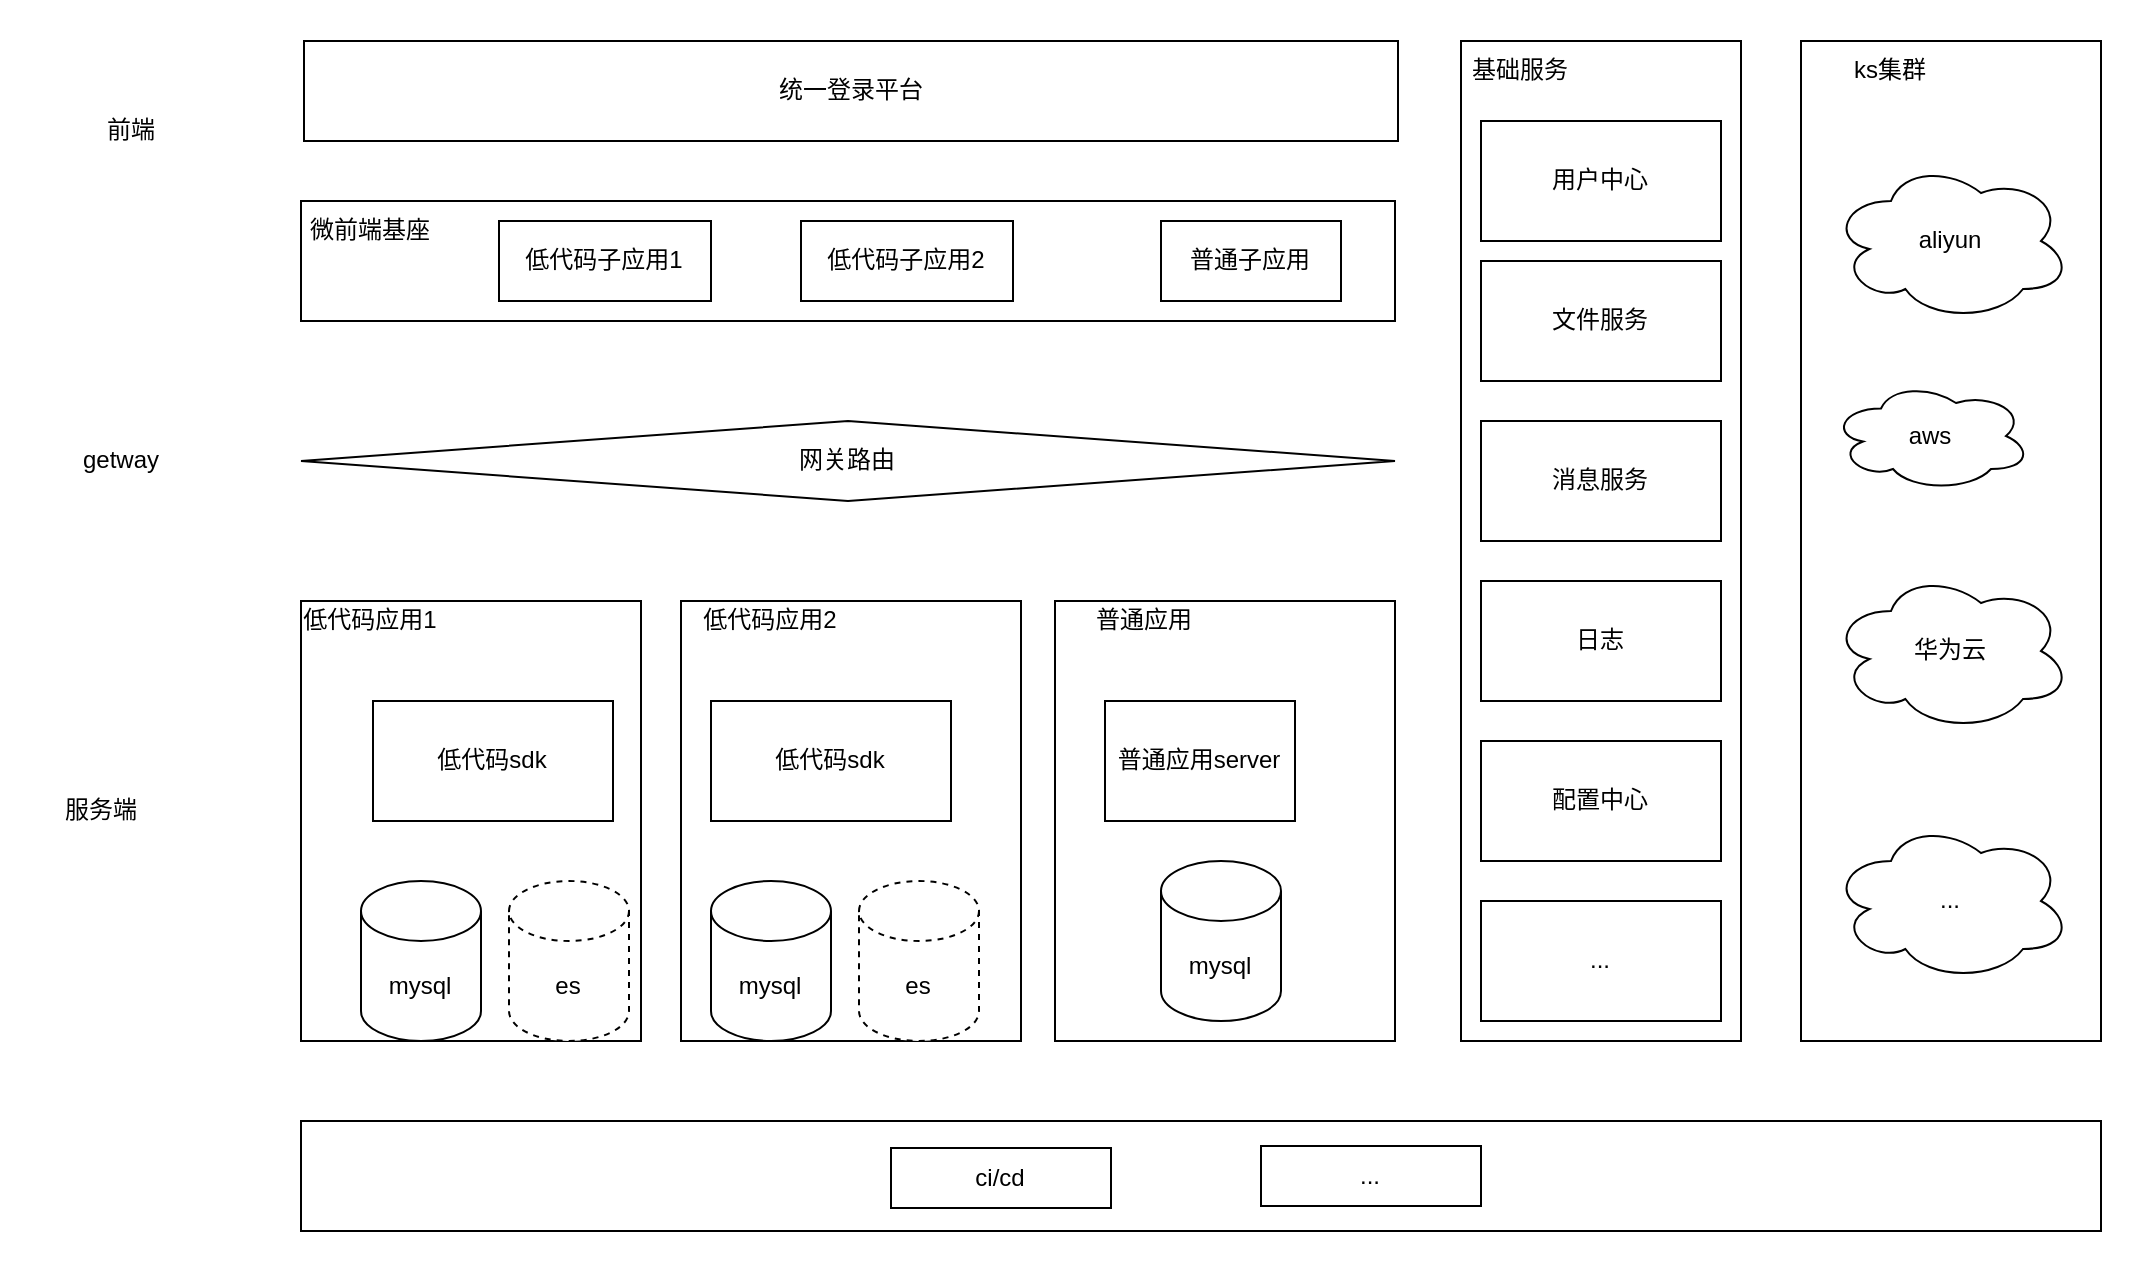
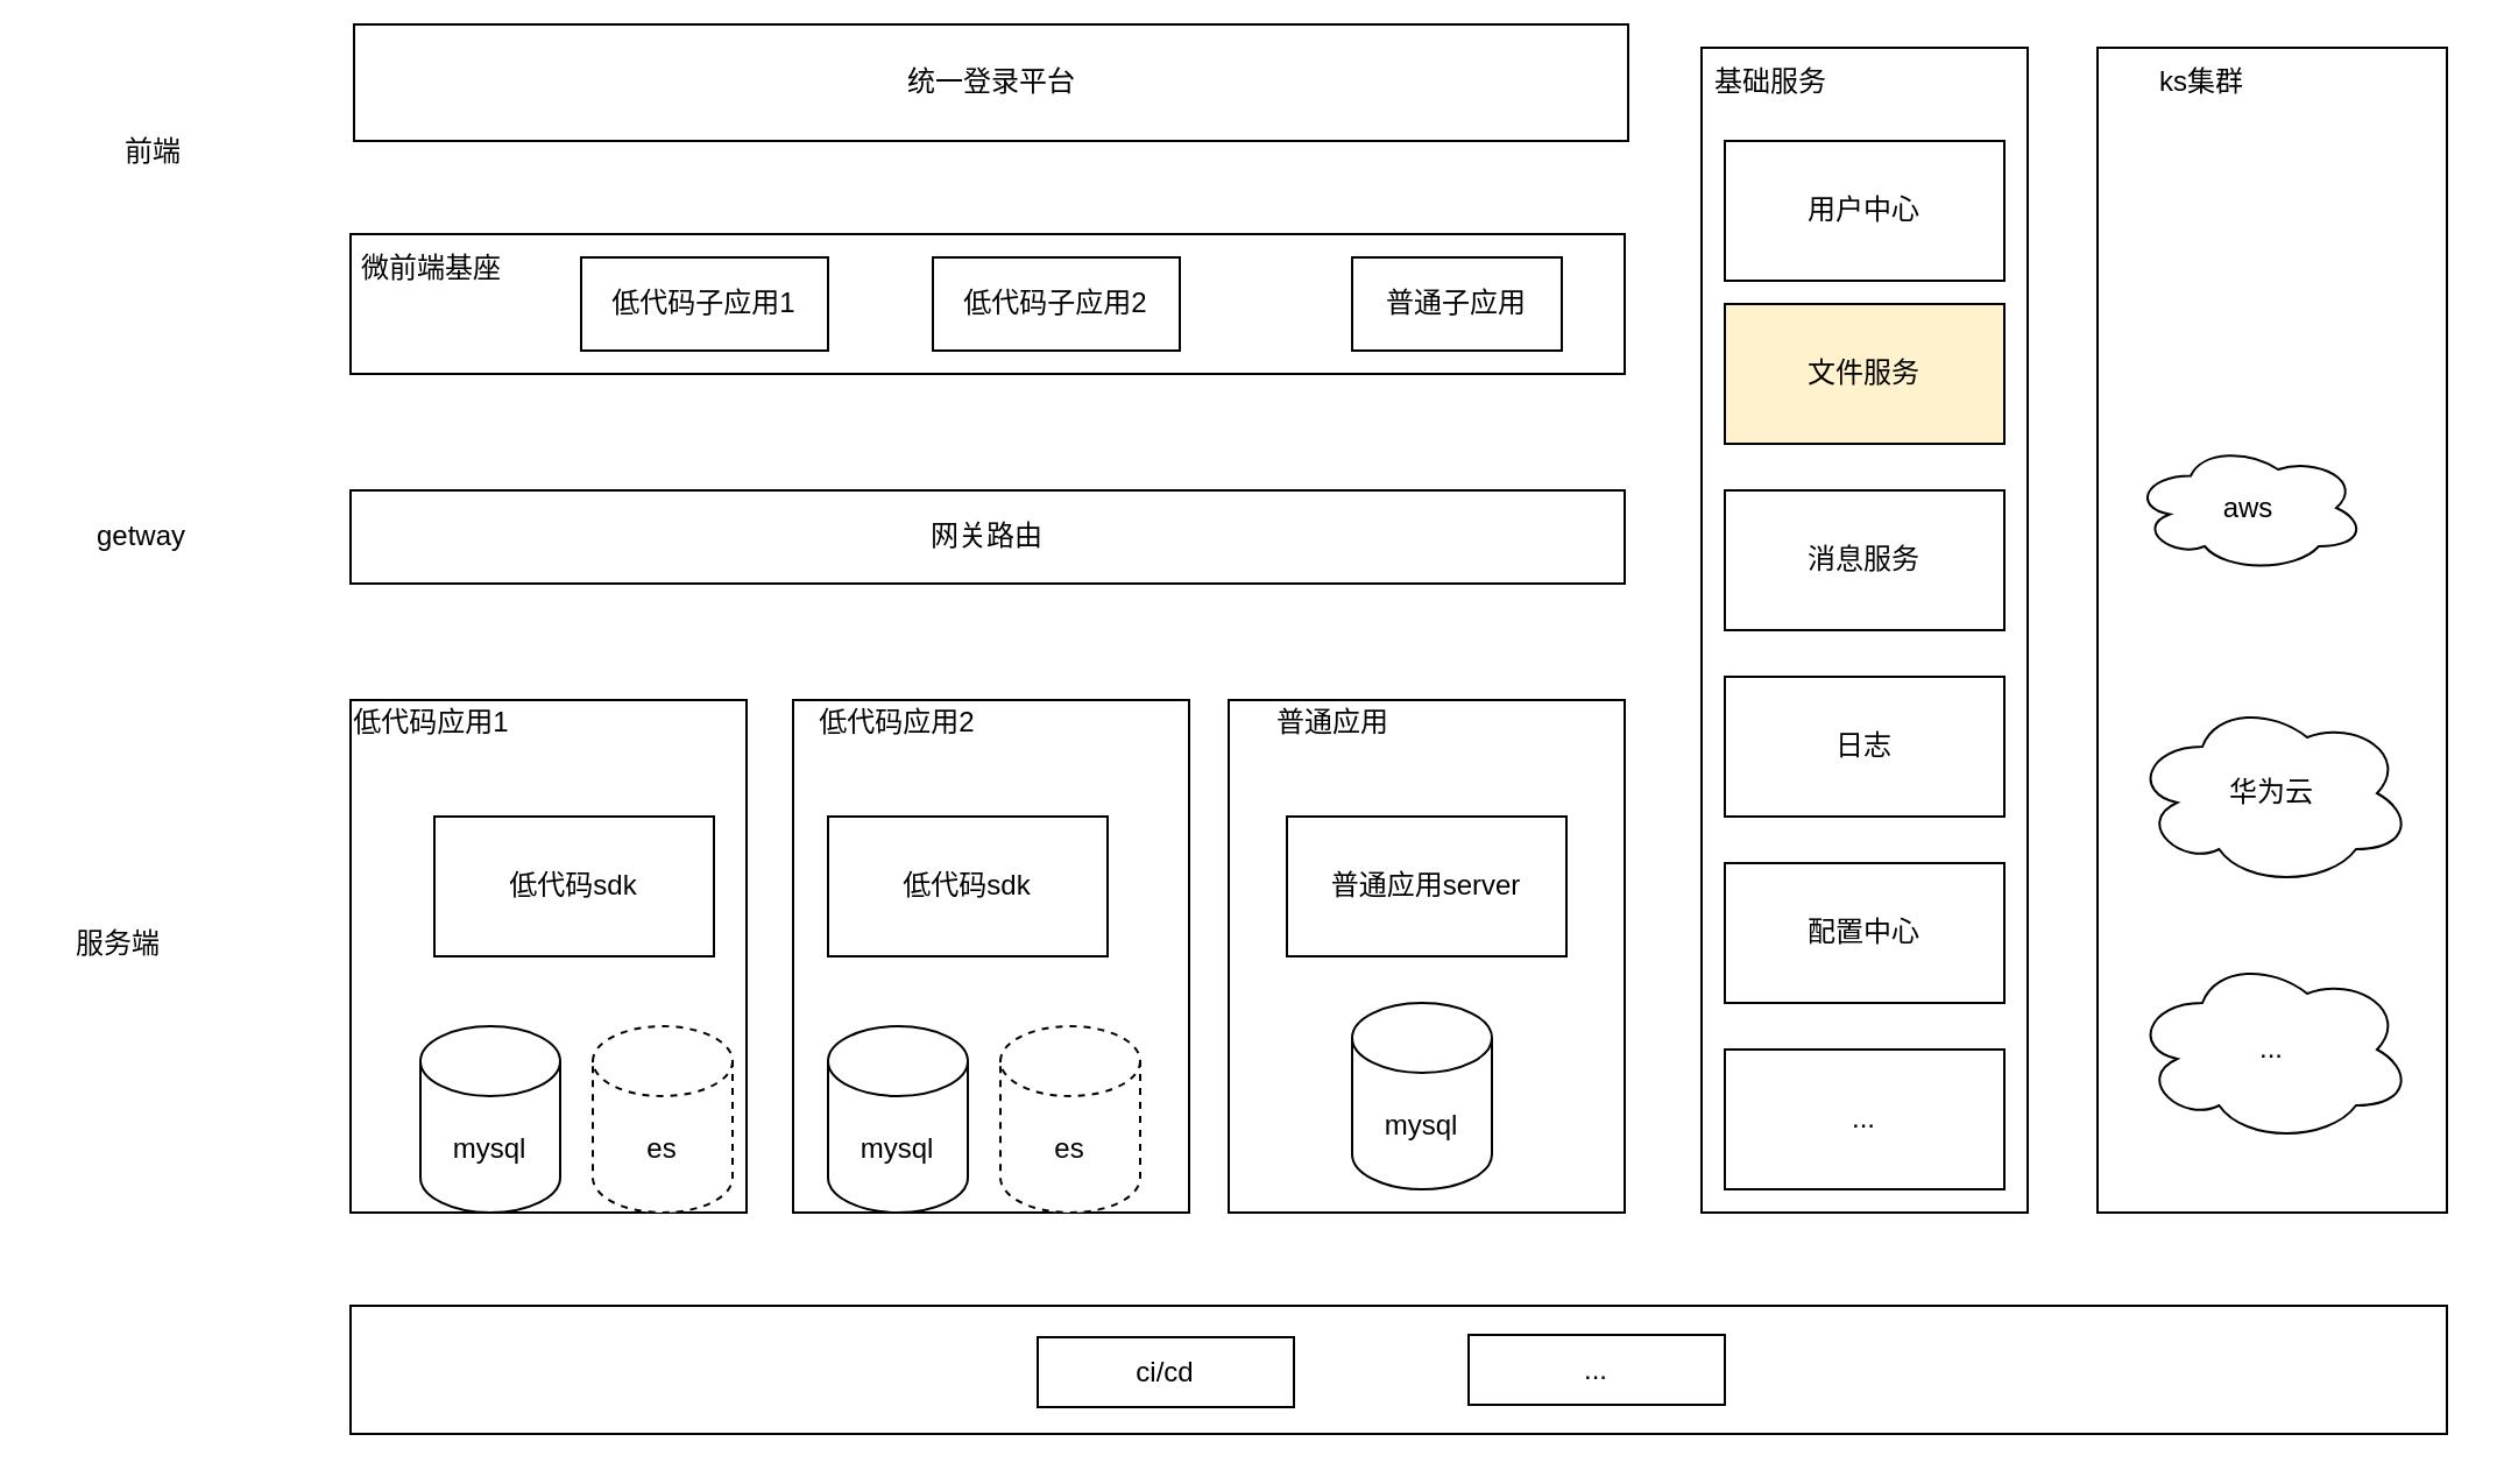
- <mxCell id="27" value="统一登录平台" style="rounded=0;whiteSpace=wrap;html=1;" parent="1" vertex="1"><mxGeometry x="151.5" y="20" width="547" height="50" as="geometry" /></mxCell>
+ <mxCell id="27" value="统一登录平台" style="rounded=0;whiteSpace=wrap;html=1;" parent="1" vertex="1"><mxGeometry x="151.5" y="10" width="547" height="50" as="geometry" /></mxCell>
- <mxCell id="23" value="aliyun" style="ellipse;shape=cloud;whiteSpace=wrap;html=1;rounded=1;" parent="1" vertex="1"><mxGeometry x="915" width="120" height="80" as="geometry" y="80" /></mxCell>
- <mxCell id="18" value="文件服务" style="rounded=0;whiteSpace=wrap;html=1;" parent="1" vertex="1"><mxGeometry x="740" y="130" width="120" height="60" as="geometry" /></mxCell>
+ <mxCell id="18" value="文件服务" style="rounded=0;whiteSpace=wrap;html=1;fillColor=#fff2cc;" parent="1" vertex="1"><mxGeometry x="740" y="130" width="120" height="60" as="geometry" /></mxCell>
- <mxCell id="8" value="网关路由" style="rhombus;whiteSpace=wrap;html=1;" parent="1" vertex="1"><mxGeometry x="150" y="210" width="547" height="40" as="geometry" /></mxCell>
+ <mxCell id="8" value="网关路由" style="rounded=0;whiteSpace=wrap;html=1;" parent="1" vertex="1"><mxGeometry x="150" y="210" width="547" height="40" as="geometry" /></mxCell>
- <mxCell id="34" value="华为云" style="ellipse;shape=cloud;whiteSpace=wrap;html=1;rounded=1;" vertex="1" parent="1"><mxGeometry x="915" y="285" width="120" height="80" as="geometry" /></mxCell>
+ <mxCell id="34" value="华为云" style="ellipse;shape=cloud;whiteSpace=wrap;html=1;rounded=1;" vertex="1" parent="1"><mxGeometry x="915" y="300" width="120" height="80" as="geometry" /></mxCell>
- <mxCell id="15" value="普通应用server" style="rounded=0;whiteSpace=wrap;html=1;" parent="1" vertex="1"><mxGeometry x="552" y="350" width="95" height="60" as="geometry" /></mxCell>
+ <mxCell id="15" value="普通应用server" style="rounded=0;whiteSpace=wrap;html=1;" parent="1" vertex="1"><mxGeometry x="552" y="350" width="120" height="60" as="geometry" /></mxCell>
